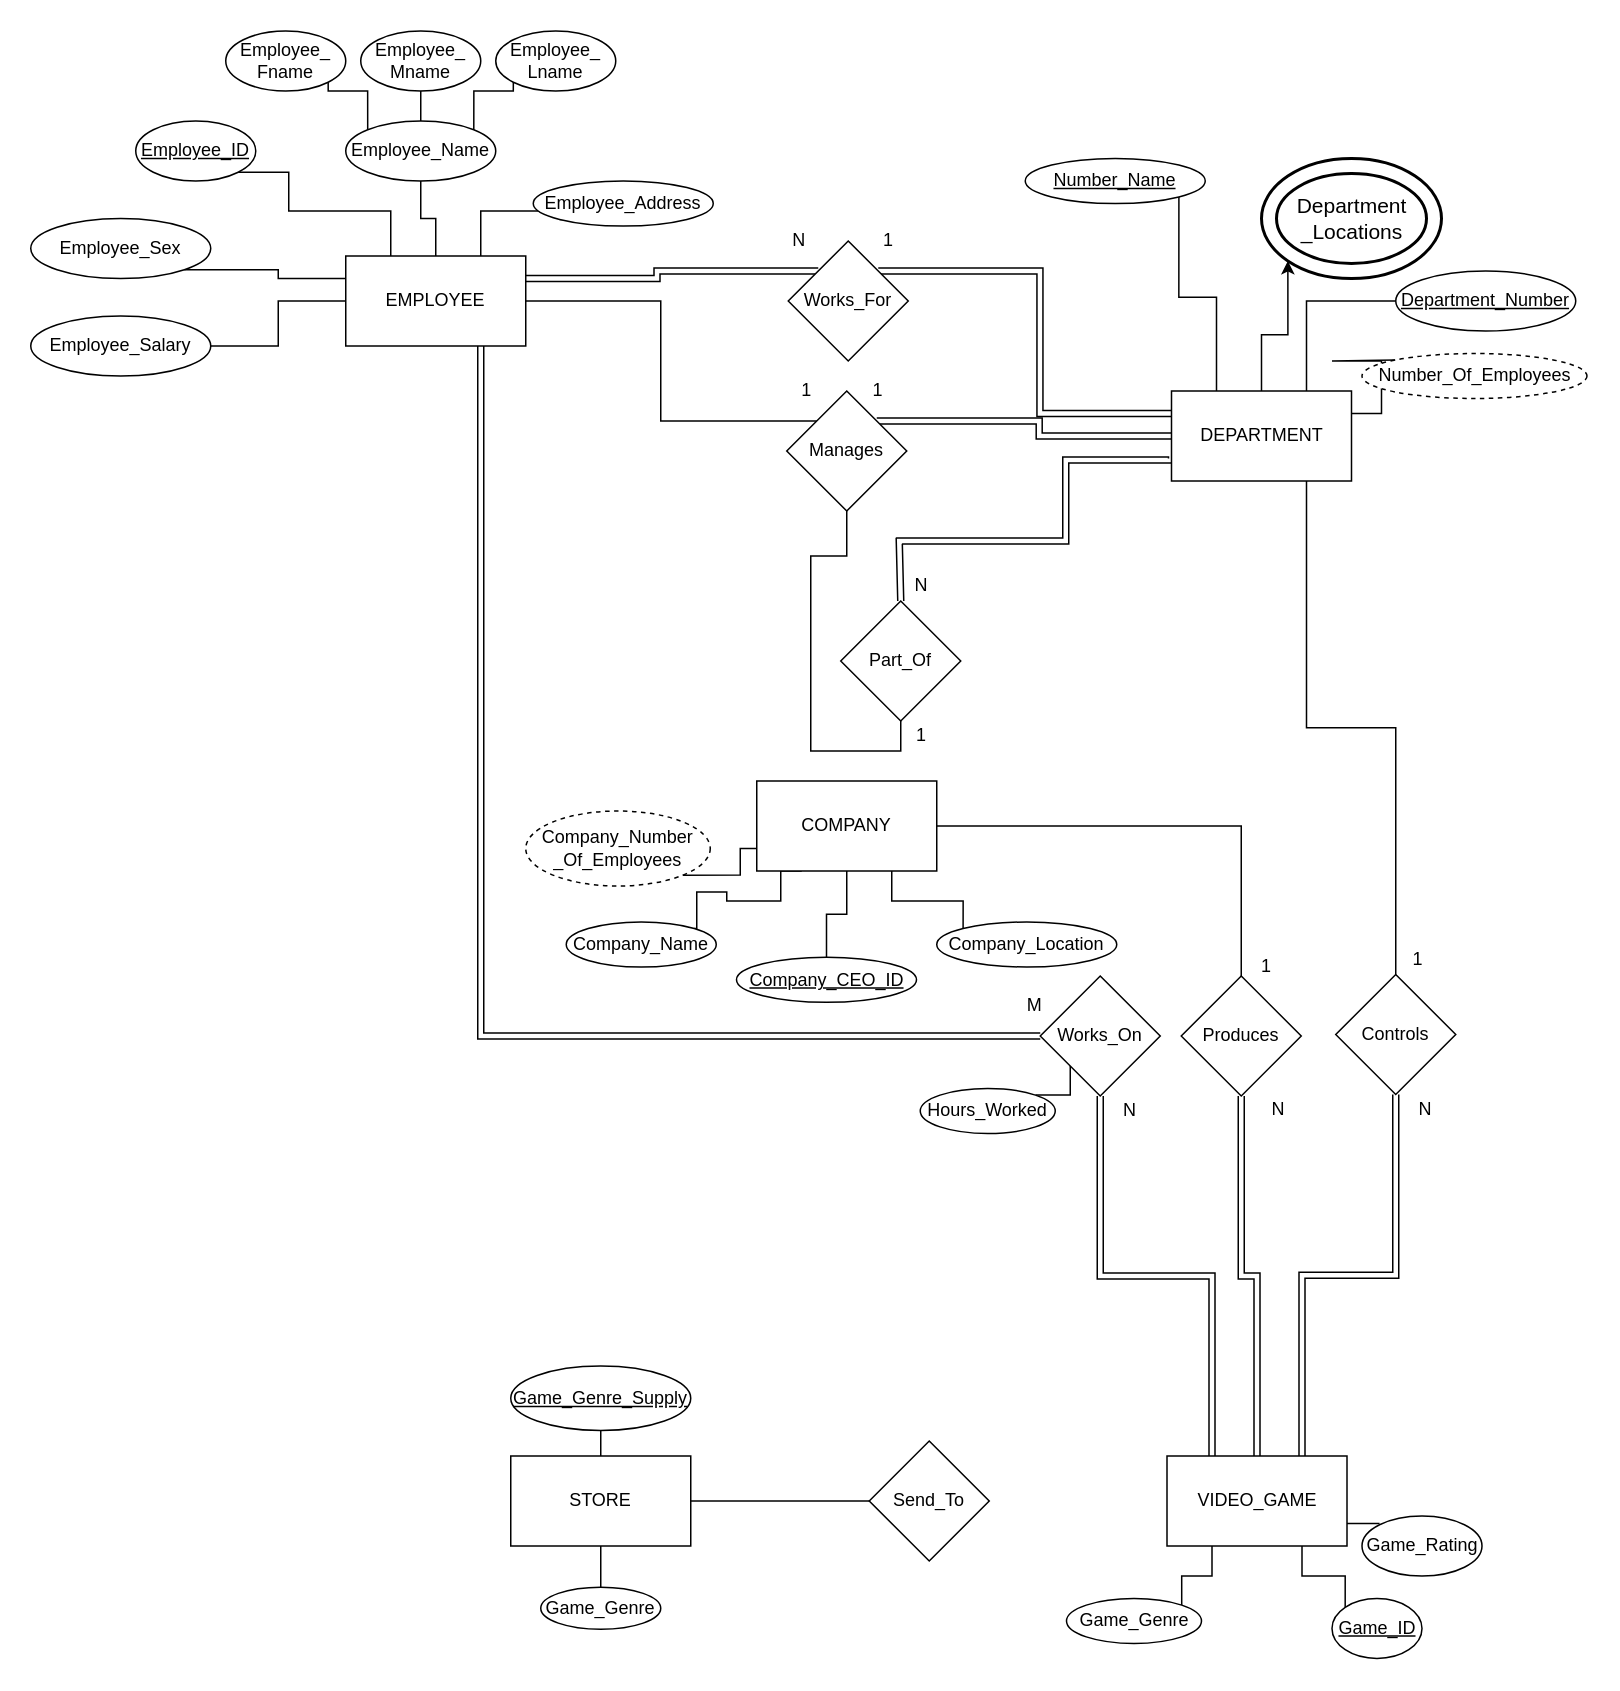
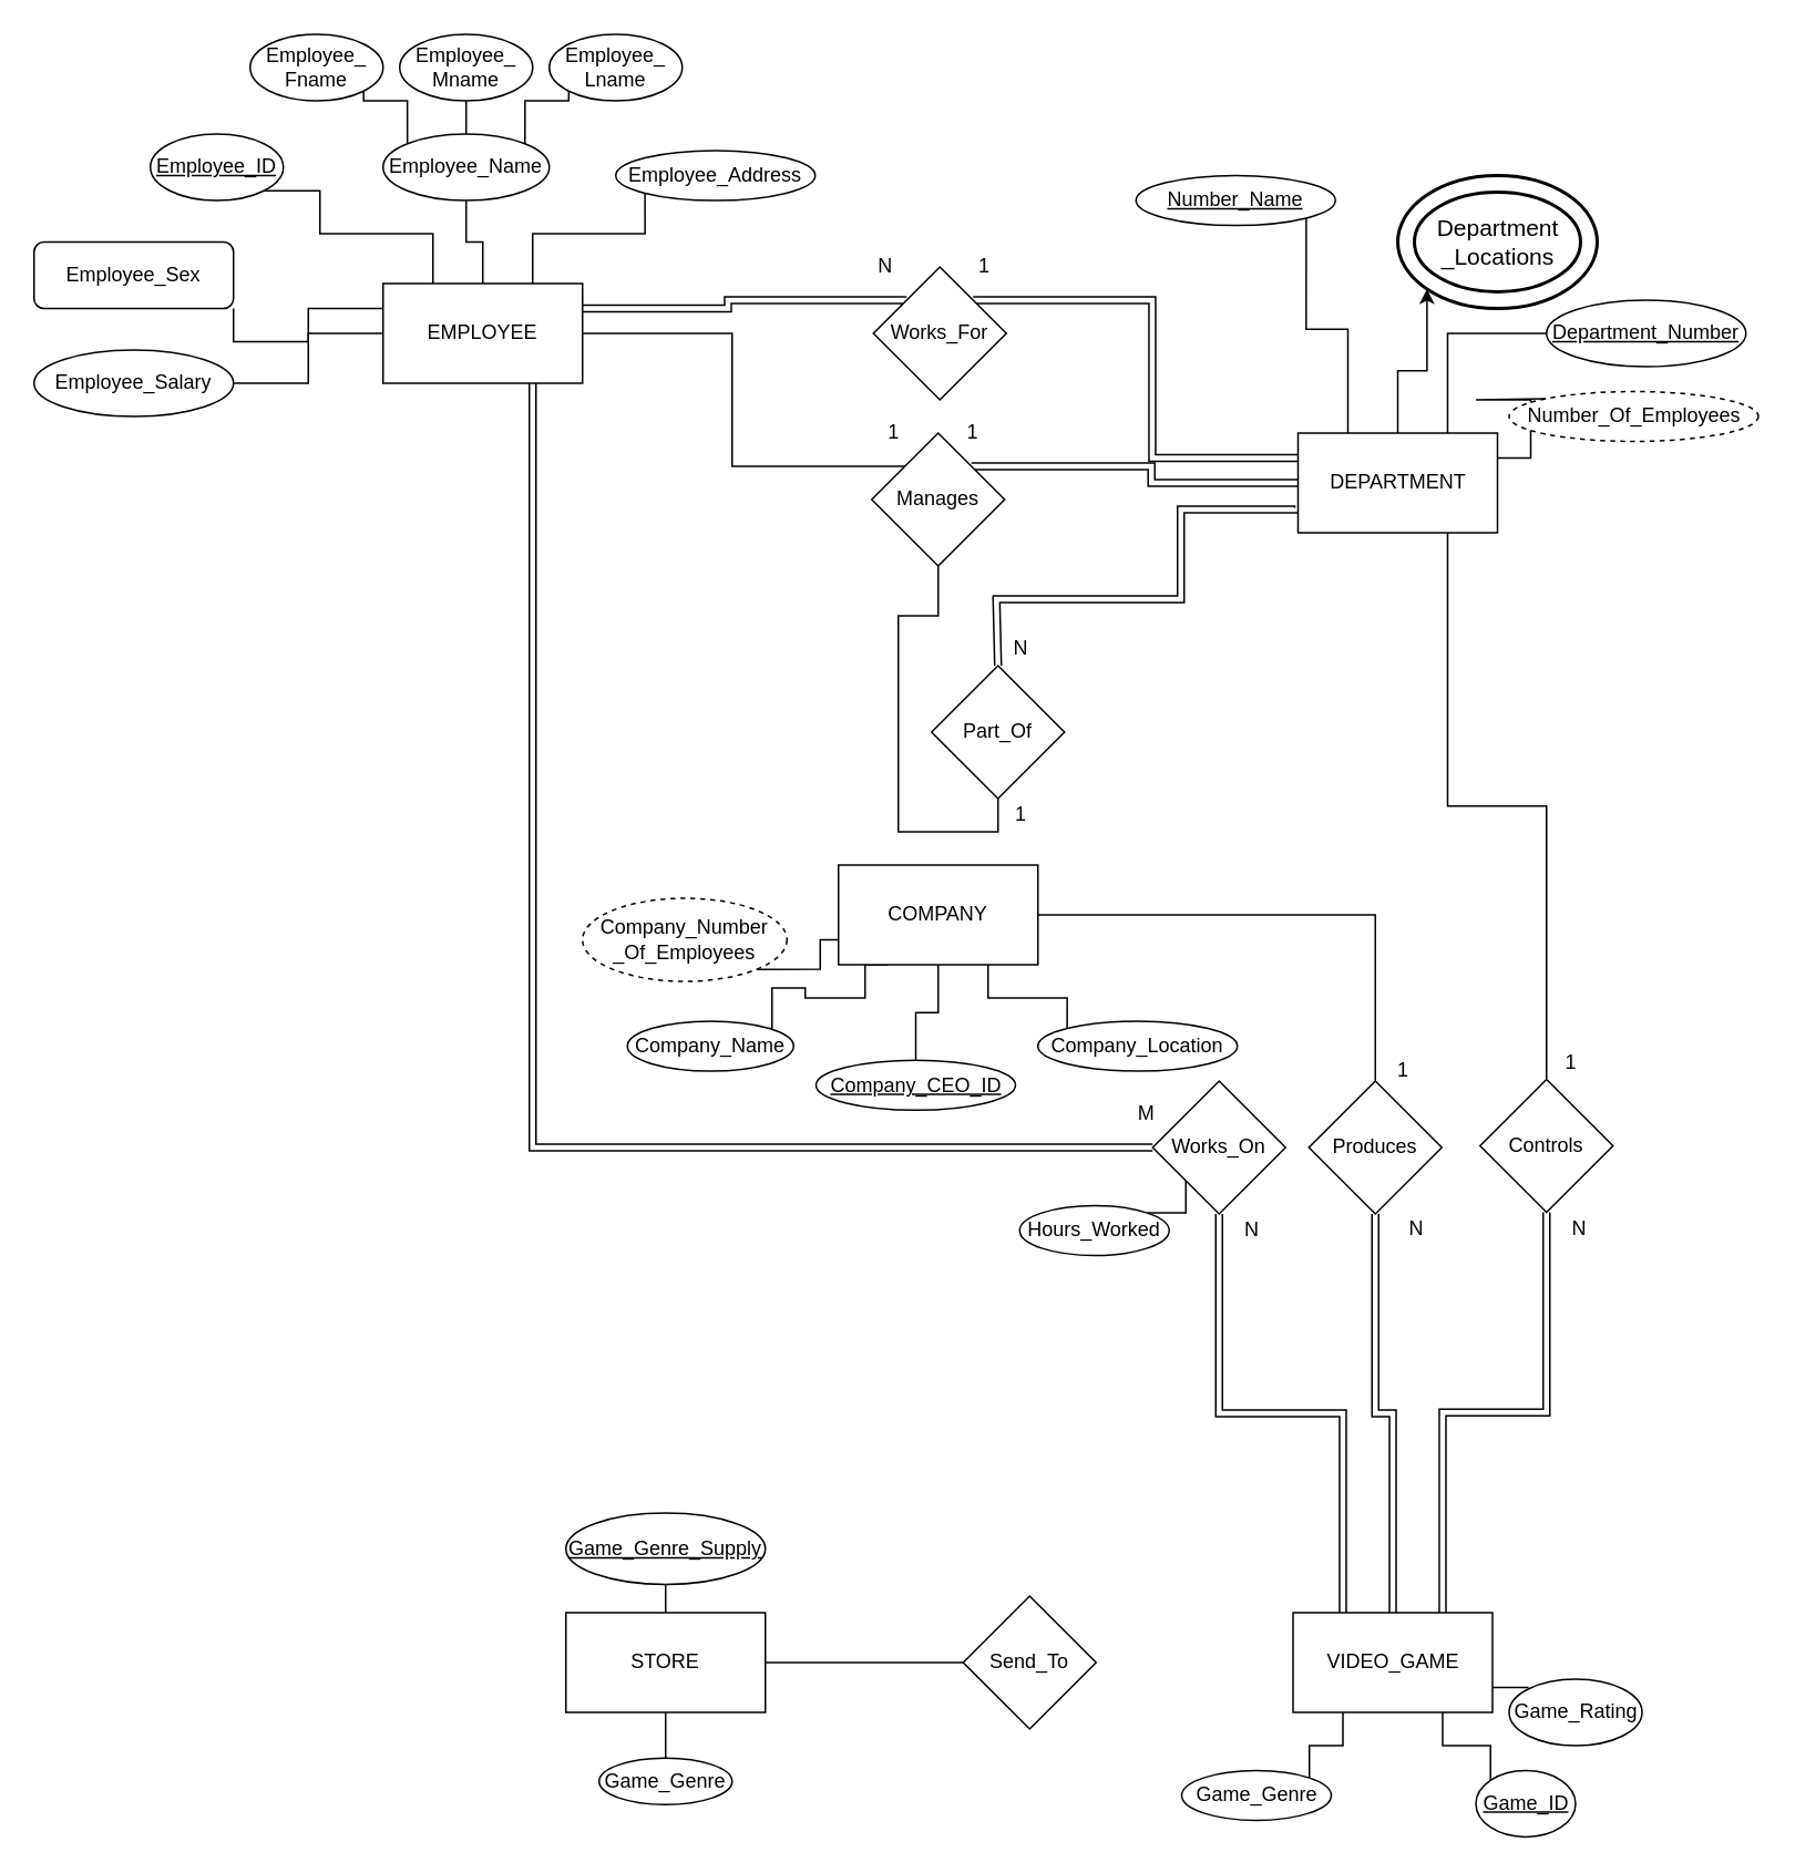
- <mxCell id="27" value="Employee_Address" style="ellipse;whiteSpace=wrap;html=1;" parent="1" vertex="1"><mxGeometry x="355" y="120" width="120" height="30" as="geometry" /></mxCell>
+ <mxCell id="27" value="Employee_Address" style="ellipse;whiteSpace=wrap;html=1;" parent="1" vertex="1"><mxGeometry x="370" y="90" width="120" height="30" as="geometry" /></mxCell>
- <mxCell id="34" value="Employee_Sex" style="ellipse;whiteSpace=wrap;html=1;" parent="1" vertex="1"><mxGeometry x="20" y="145" width="120" height="40" as="geometry" /></mxCell>
+ <mxCell id="34" value="Employee_Sex" style="whiteSpace=wrap;html=1;rounded=1;" parent="1" vertex="1"><mxGeometry x="20" y="145" width="120" height="40" as="geometry" /></mxCell>
